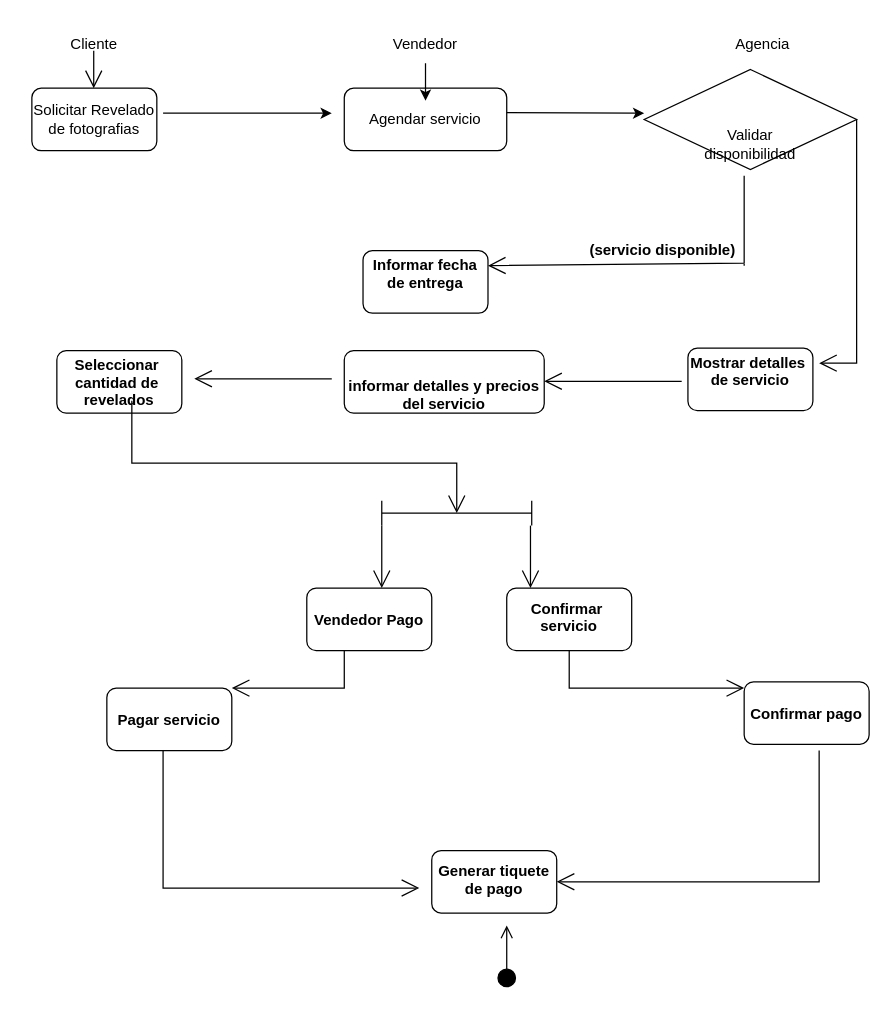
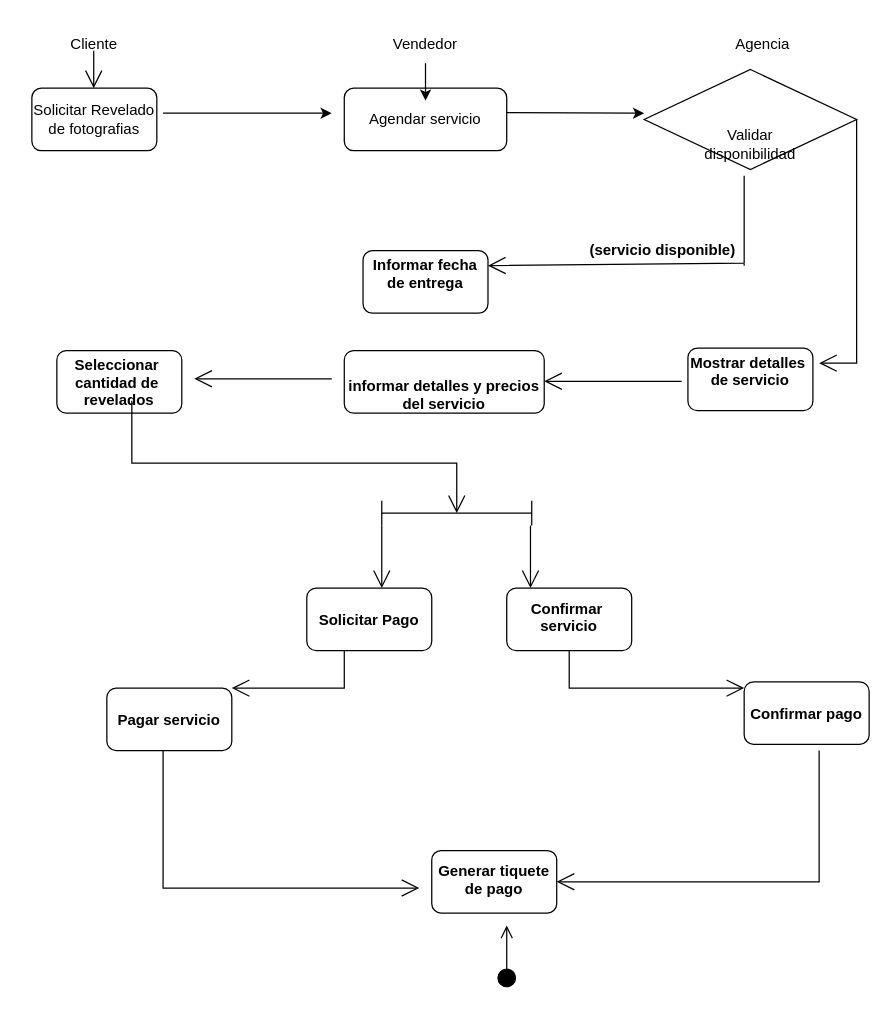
- <mxCell id="30" value="Vendedor Pago" style="text;align=center;fontStyle=1;verticalAlign=middle;spacingLeft=3;spacingRight=3;strokeColor=none;rotatable=0;points=[[0,0.5],[1,0.5]];portConstraint=eastwest;" vertex="1" parent="1"><mxGeometry x="255" y="482" width="80" height="26" as="geometry" /></mxCell>
+ <mxCell id="30" value="Solicitar Pago" style="text;align=center;fontStyle=1;verticalAlign=middle;spacingLeft=3;spacingRight=3;strokeColor=none;rotatable=0;points=[[0,0.5],[1,0.5]];portConstraint=eastwest;" vertex="1" parent="1"><mxGeometry x="255" y="482" width="80" height="26" as="geometry" /></mxCell>
